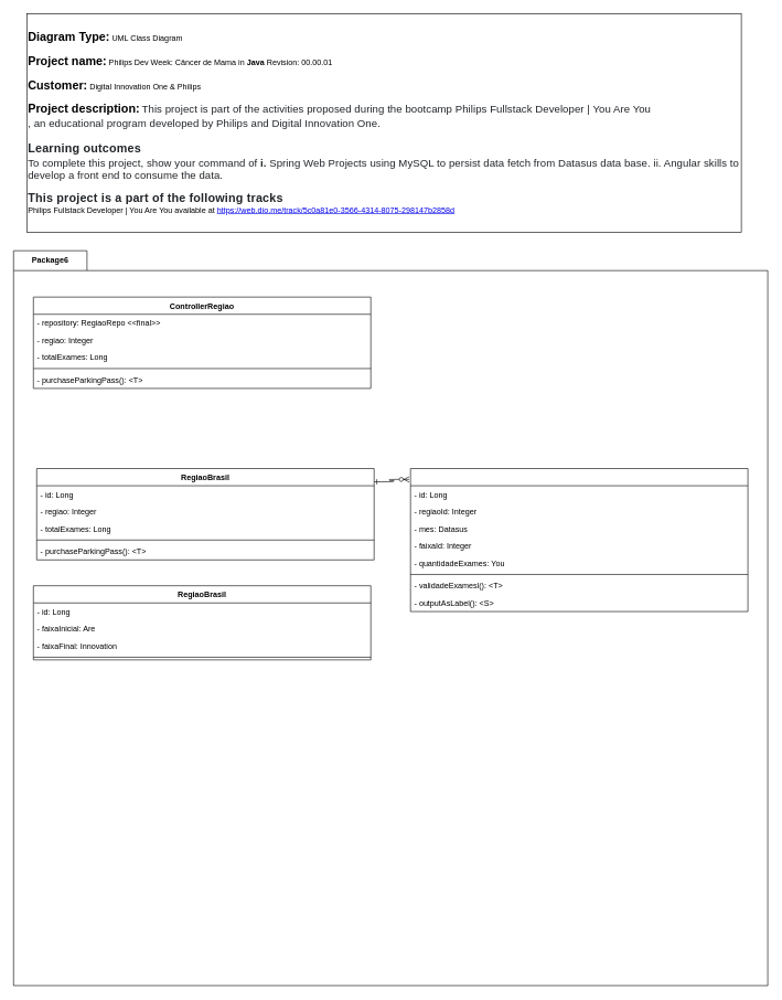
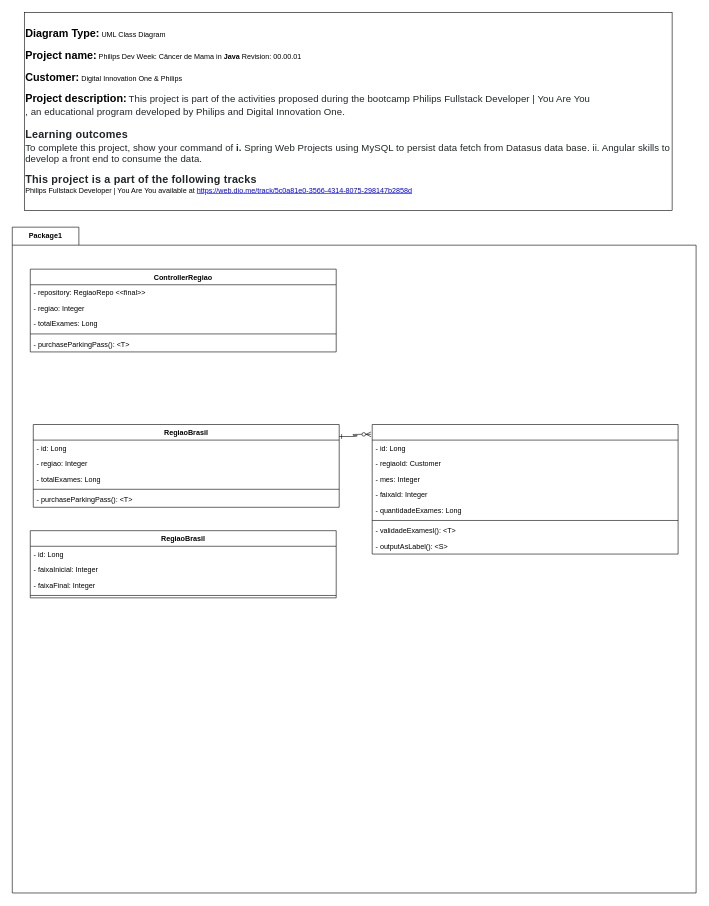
- <mxCell id="3" value="Package6" style="shape=folder;fontStyle=1;tabWidth=110;tabHeight=30;tabPosition=left;html=1;boundedLbl=1;labelInHeader=1;container=1;collapsible=0;recursiveResize=0;" vertex="1" parent="1"><mxGeometry x="20" y="378" width="1140" height="1110" as="geometry" /></mxCell>
+ <mxCell id="3" value="Package1" style="shape=folder;fontStyle=1;tabWidth=110;tabHeight=30;tabPosition=left;html=1;boundedLbl=1;labelInHeader=1;container=1;collapsible=0;recursiveResize=0;" vertex="1" parent="1"><mxGeometry x="20" y="378" width="1140" height="1110" as="geometry" /></mxCell>
- <mxCell id="12" value="- regiaoId: Integer" style="text;strokeColor=none;fillColor=none;align=left;verticalAlign=top;spacingLeft=4;spacingRight=4;overflow=hidden;rotatable=0;points=[[0,0.5],[1,0.5]];portConstraint=eastwest;" parent="10" vertex="1"><mxGeometry y="52" width="510" height="26" as="geometry" /></mxCell>
+ <mxCell id="12" value="- regiaoId: Customer" style="text;strokeColor=none;fillColor=none;align=left;verticalAlign=top;spacingLeft=4;spacingRight=4;overflow=hidden;rotatable=0;points=[[0,0.5],[1,0.5]];portConstraint=eastwest;" parent="10" vertex="1"><mxGeometry y="52" width="510" height="26" as="geometry" /></mxCell>
- <mxCell id="13" value="- mes: Datasus&#10;" style="text;strokeColor=none;fillColor=none;align=left;verticalAlign=top;spacingLeft=4;spacingRight=4;overflow=hidden;rotatable=0;points=[[0,0.5],[1,0.5]];portConstraint=eastwest;" parent="10" vertex="1"><mxGeometry y="78" width="510" height="26" as="geometry" /></mxCell>
+ <mxCell id="13" value="- mes: Integer&#10;" style="text;strokeColor=none;fillColor=none;align=left;verticalAlign=top;spacingLeft=4;spacingRight=4;overflow=hidden;rotatable=0;points=[[0,0.5],[1,0.5]];portConstraint=eastwest;" parent="10" vertex="1"><mxGeometry y="78" width="510" height="26" as="geometry" /></mxCell>
- <mxCell id="15" value="- quantidadeExames: You&#10;" style="text;strokeColor=none;fillColor=none;align=left;verticalAlign=top;spacingLeft=4;spacingRight=4;overflow=hidden;rotatable=0;points=[[0,0.5],[1,0.5]];portConstraint=eastwest;" parent="10" vertex="1"><mxGeometry y="130" width="510" height="26" as="geometry" /></mxCell>
+ <mxCell id="15" value="- quantidadeExames: Long&#10;" style="text;strokeColor=none;fillColor=none;align=left;verticalAlign=top;spacingLeft=4;spacingRight=4;overflow=hidden;rotatable=0;points=[[0,0.5],[1,0.5]];portConstraint=eastwest;" parent="10" vertex="1"><mxGeometry y="130" width="510" height="26" as="geometry" /></mxCell>
- <mxCell id="22" value="- faixaInicial: Are&#10;" style="text;strokeColor=none;fillColor=none;align=left;verticalAlign=top;spacingLeft=4;spacingRight=4;overflow=hidden;rotatable=0;points=[[0,0.5],[1,0.5]];portConstraint=eastwest;" vertex="1" parent="20"><mxGeometry y="52" width="510" height="26" as="geometry" /></mxCell>
+ <mxCell id="22" value="- faixaInicial: Integer&#10;" style="text;strokeColor=none;fillColor=none;align=left;verticalAlign=top;spacingLeft=4;spacingRight=4;overflow=hidden;rotatable=0;points=[[0,0.5],[1,0.5]];portConstraint=eastwest;" vertex="1" parent="20"><mxGeometry y="52" width="510" height="26" as="geometry" /></mxCell>
- <mxCell id="23" value="- faixaFinal: Innovation&#10;" style="text;strokeColor=none;fillColor=none;align=left;verticalAlign=top;spacingLeft=4;spacingRight=4;overflow=hidden;rotatable=0;points=[[0,0.5],[1,0.5]];portConstraint=eastwest;" vertex="1" parent="20"><mxGeometry y="78" width="510" height="26" as="geometry" /></mxCell>
+ <mxCell id="23" value="- faixaFinal: Integer&#10;" style="text;strokeColor=none;fillColor=none;align=left;verticalAlign=top;spacingLeft=4;spacingRight=4;overflow=hidden;rotatable=0;points=[[0,0.5],[1,0.5]];portConstraint=eastwest;" vertex="1" parent="20"><mxGeometry y="78" width="510" height="26" as="geometry" /></mxCell>
